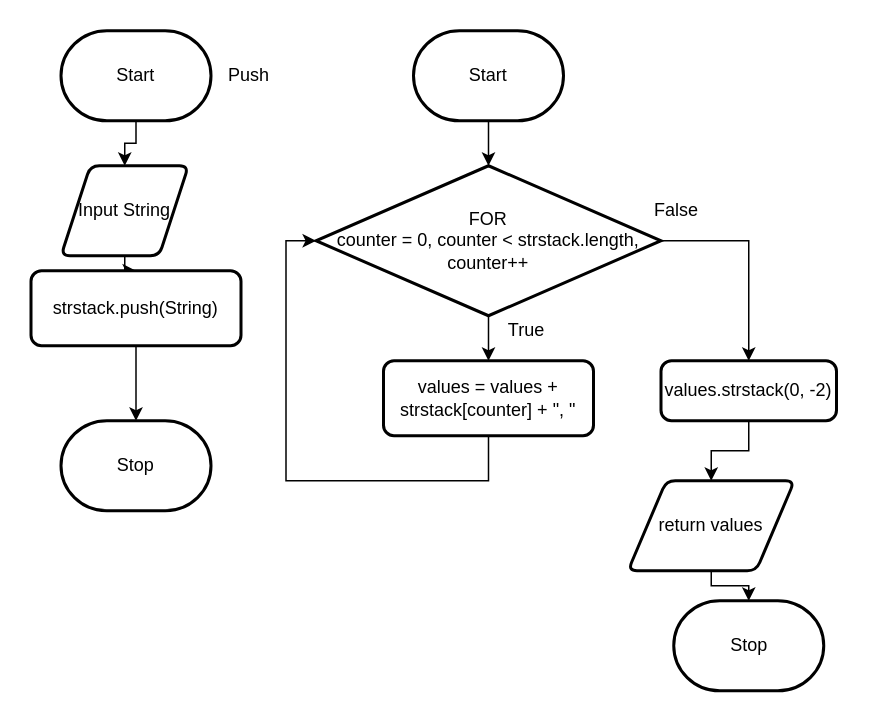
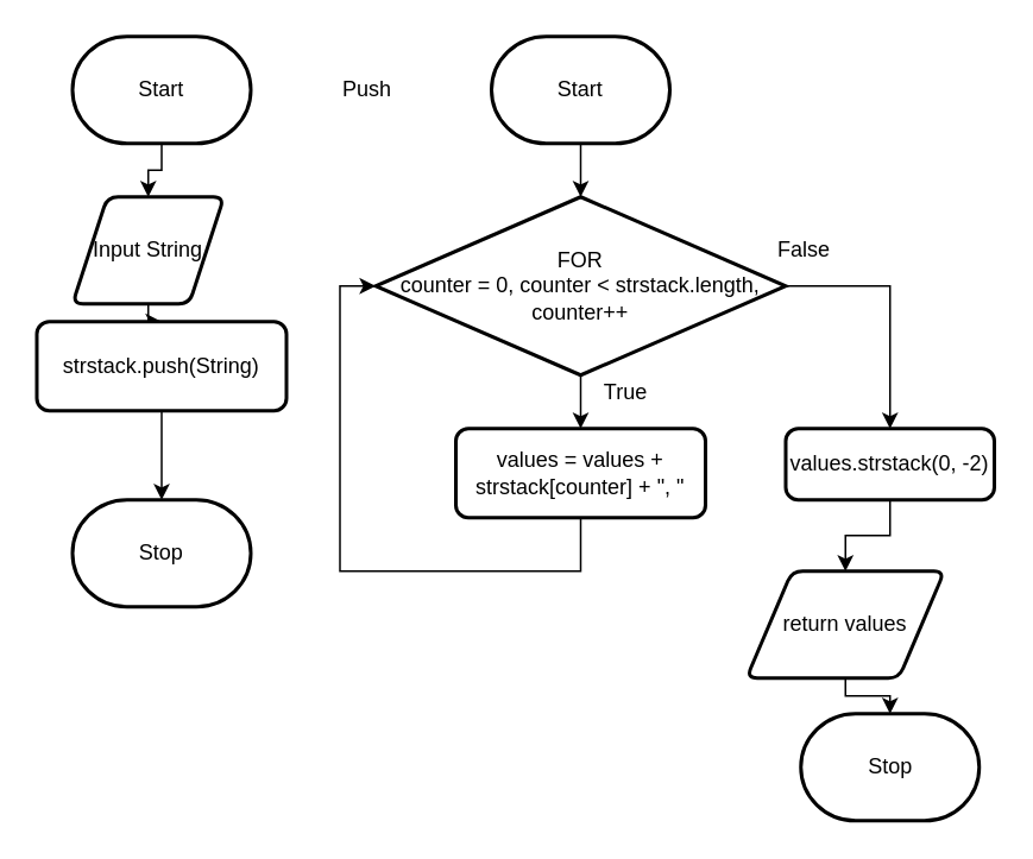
- <mxCell id="4" value="Push" style="text;html=1;align=center;verticalAlign=middle;resizable=0;points=[];autosize=1;strokeColor=none;fillColor=none;" parent="1" vertex="1"><mxGeometry x="140" y="35" width="50" height="30" as="geometry" /></mxCell>
+ <mxCell id="4" value="Push" style="text;html=1;align=center;verticalAlign=middle;resizable=0;points=[];autosize=1;strokeColor=none;fillColor=none;" parent="1" vertex="1"><mxGeometry x="180" y="35" width="50" height="30" as="geometry" /></mxCell>
